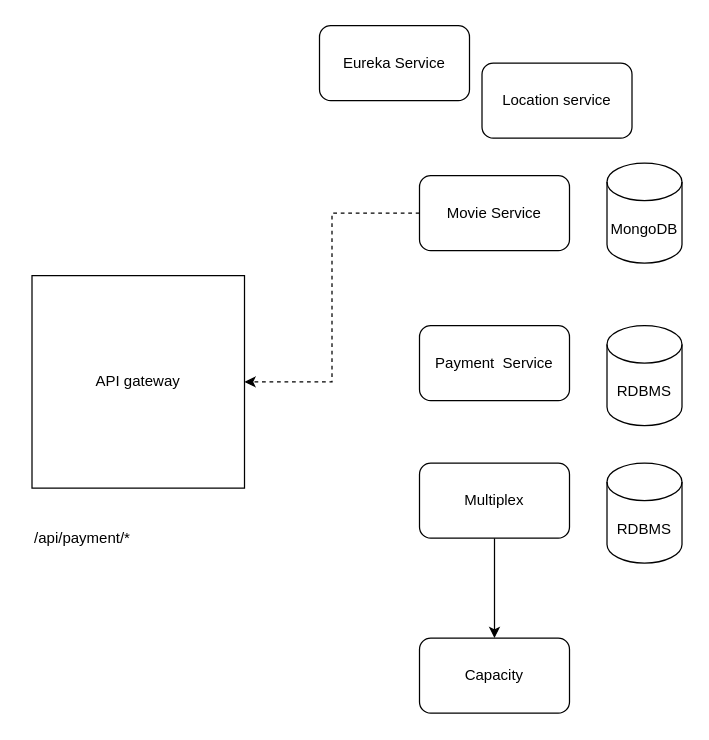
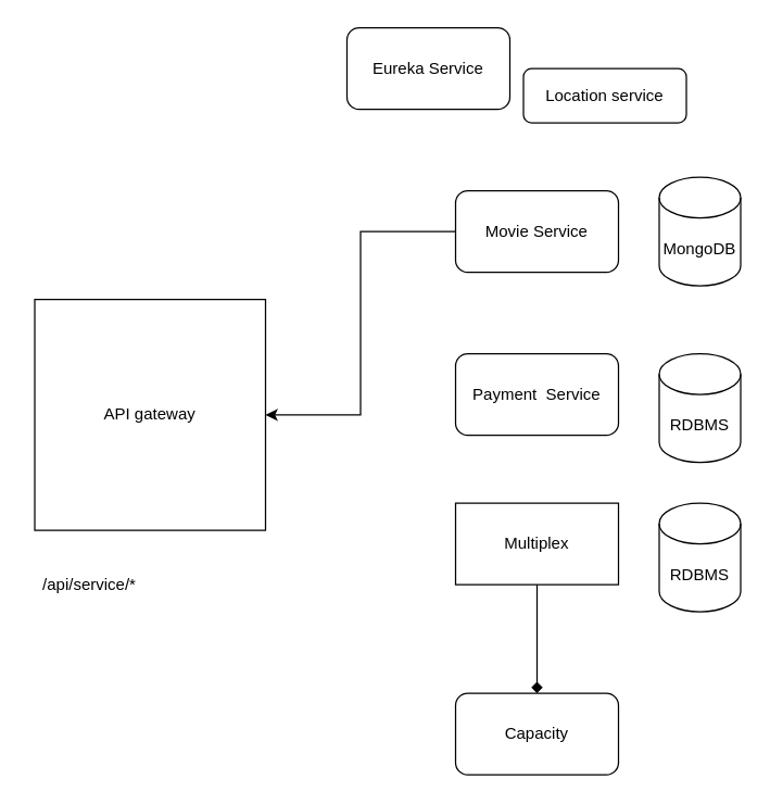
- <mxCell id="14" value="Location service" style="rounded=1;whiteSpace=wrap;html=1;" parent="1" vertex="1"><mxGeometry x="385" y="50" width="120" height="60" as="geometry" /></mxCell>
+ <mxCell id="14" value="Location service" style="rounded=1;whiteSpace=wrap;html=1;" parent="1" vertex="1"><mxGeometry x="385" y="50" width="120" height="40" as="geometry" /></mxCell>
- <mxCell id="3" style="edgeStyle=orthogonalEdgeStyle;rounded=0;orthogonalLoop=1;jettySize=auto;html=1;entryX=1;entryY=0.5;entryDx=0;entryDy=0;dashed=1;" parent="1" source="4" target="10" edge="1"><mxGeometry relative="1" as="geometry" /></mxCell>
+ <mxCell id="3" style="edgeStyle=orthogonalEdgeStyle;rounded=0;orthogonalLoop=1;jettySize=auto;html=1;entryX=1;entryY=0.5;entryDx=0;entryDy=0;" parent="1" source="4" target="10" edge="1"><mxGeometry relative="1" as="geometry" /></mxCell>
- <mxCell id="6" value="Multiplex" style="rounded=1;whiteSpace=wrap;html=1;" parent="1" vertex="1"><mxGeometry x="335" y="370" width="120" height="60" as="geometry" /></mxCell>
+ <mxCell id="6" value="Multiplex" style="whiteSpace=wrap;html=1;rounded=0;" parent="1" vertex="1"><mxGeometry x="335" y="370" width="120" height="60" as="geometry" /></mxCell>
- <mxCell id="12" value="/api/payment/*" style="text;html=1;align=center;verticalAlign=middle;resizable=0;points=[];autosize=1;strokeColor=none;fillColor=none;" parent="1" vertex="1"><mxGeometry x="20" y="420" width="90" height="20" as="geometry" /></mxCell>
+ <mxCell id="12" value="/api/service/*" style="text;html=1;align=center;verticalAlign=middle;resizable=0;points=[];autosize=1;strokeColor=none;fillColor=none;" parent="1" vertex="1"><mxGeometry x="20" y="420" width="90" height="20" as="geometry" /></mxCell>
- <mxCell id="5" value="" style="edgeStyle=orthogonalEdgeStyle;rounded=0;orthogonalLoop=1;jettySize=auto;html=1;" parent="1" source="6" target="13" edge="1"><mxGeometry relative="1" as="geometry" /></mxCell>
+ <mxCell id="5" value="" style="edgeStyle=orthogonalEdgeStyle;rounded=0;orthogonalLoop=1;jettySize=auto;html=1;endArrow=diamond;" parent="1" source="6" target="13" edge="1"><mxGeometry relative="1" as="geometry" /></mxCell>
